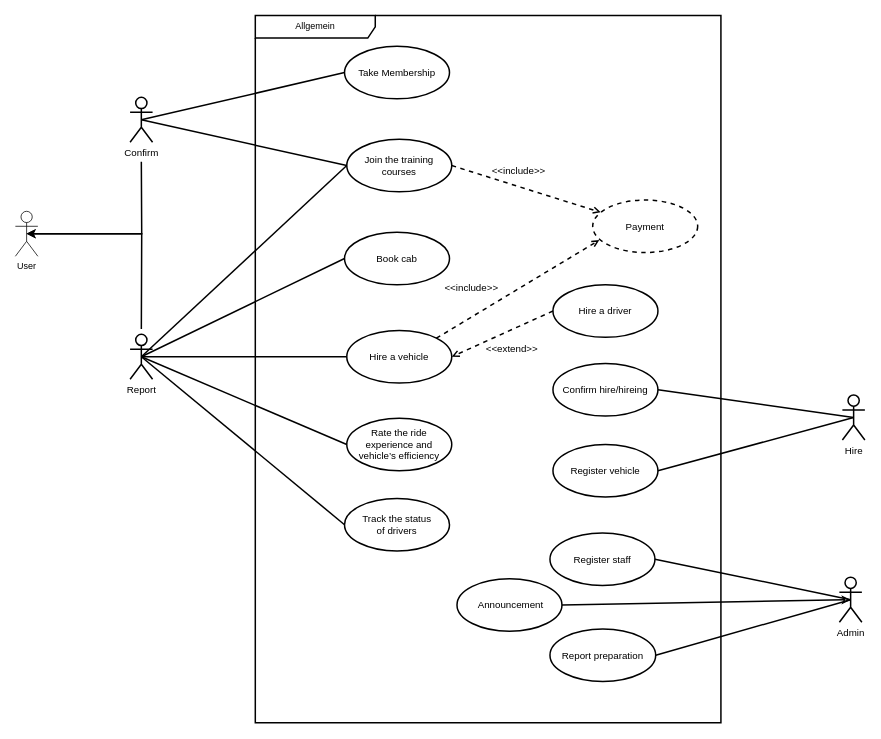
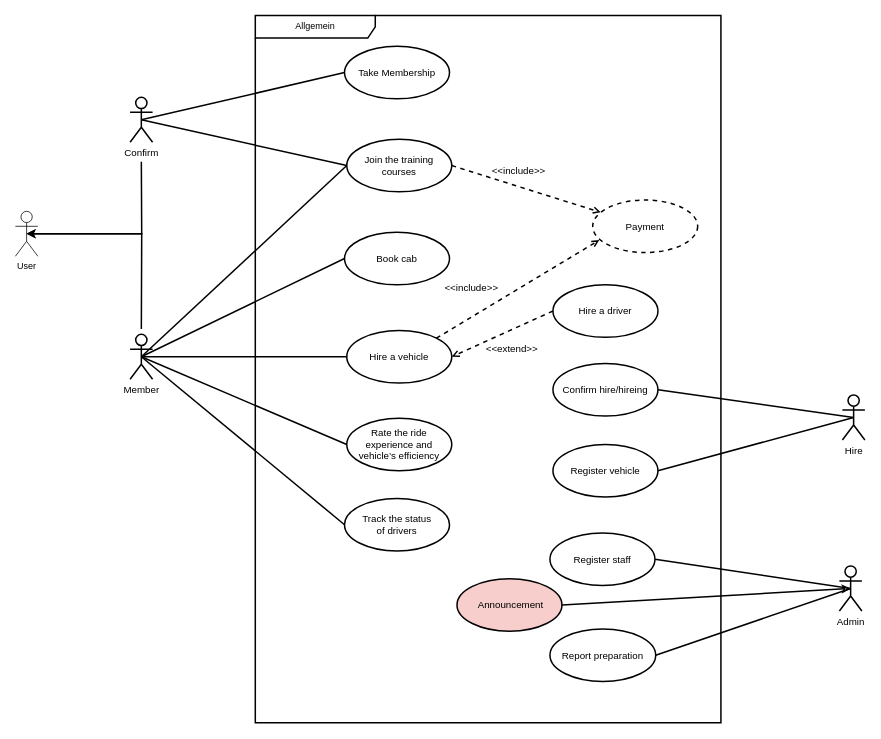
- <mxCell id="33" value="Report" style="shape=umlActor;verticalLabelPosition=bottom;verticalAlign=top;html=1;strokeWidth=2;fontSize=13;strokeColor=default;fontColor=default;labelBackgroundColor=none;" parent="1" vertex="1"><mxGeometry x="173" y="445" width="30" height="60" as="geometry" /></mxCell>
+ <mxCell id="33" value="Member" style="shape=umlActor;verticalLabelPosition=bottom;verticalAlign=top;html=1;strokeWidth=2;fontSize=13;strokeColor=default;fontColor=default;labelBackgroundColor=none;" parent="1" vertex="1"><mxGeometry x="173" y="445" width="30" height="60" as="geometry" /></mxCell>
- <mxCell id="27" value="Admin" style="shape=umlActor;verticalLabelPosition=bottom;verticalAlign=top;html=1;strokeWidth=2;fontSize=13;strokeColor=default;fontColor=default;labelBackgroundColor=none;" parent="1" vertex="1"><mxGeometry x="1119" y="769" width="30" height="60" as="geometry" /></mxCell>
+ <mxCell id="27" value="Admin" style="shape=umlActor;verticalLabelPosition=bottom;verticalAlign=top;html=1;strokeWidth=2;fontSize=13;strokeColor=default;fontColor=default;labelBackgroundColor=none;" parent="1" vertex="1"><mxGeometry x="1119" y="754" width="30" height="60" as="geometry" /></mxCell>
- <mxCell id="29" value="&amp;nbsp;Announcement" style="ellipse;whiteSpace=wrap;html=1;strokeWidth=2;fontSize=13;strokeColor=default;fontColor=default;labelBackgroundColor=none;" parent="28" vertex="1"><mxGeometry x="269" y="751" width="140" height="70" as="geometry" /></mxCell>
+ <mxCell id="29" value="&amp;nbsp;Announcement" style="ellipse;whiteSpace=wrap;html=1;strokeWidth=2;fontSize=13;strokeColor=default;fontColor=default;labelBackgroundColor=none;fillColor=#f8cecc;" parent="28" vertex="1"><mxGeometry x="269" y="751" width="140" height="70" as="geometry" /></mxCell>
